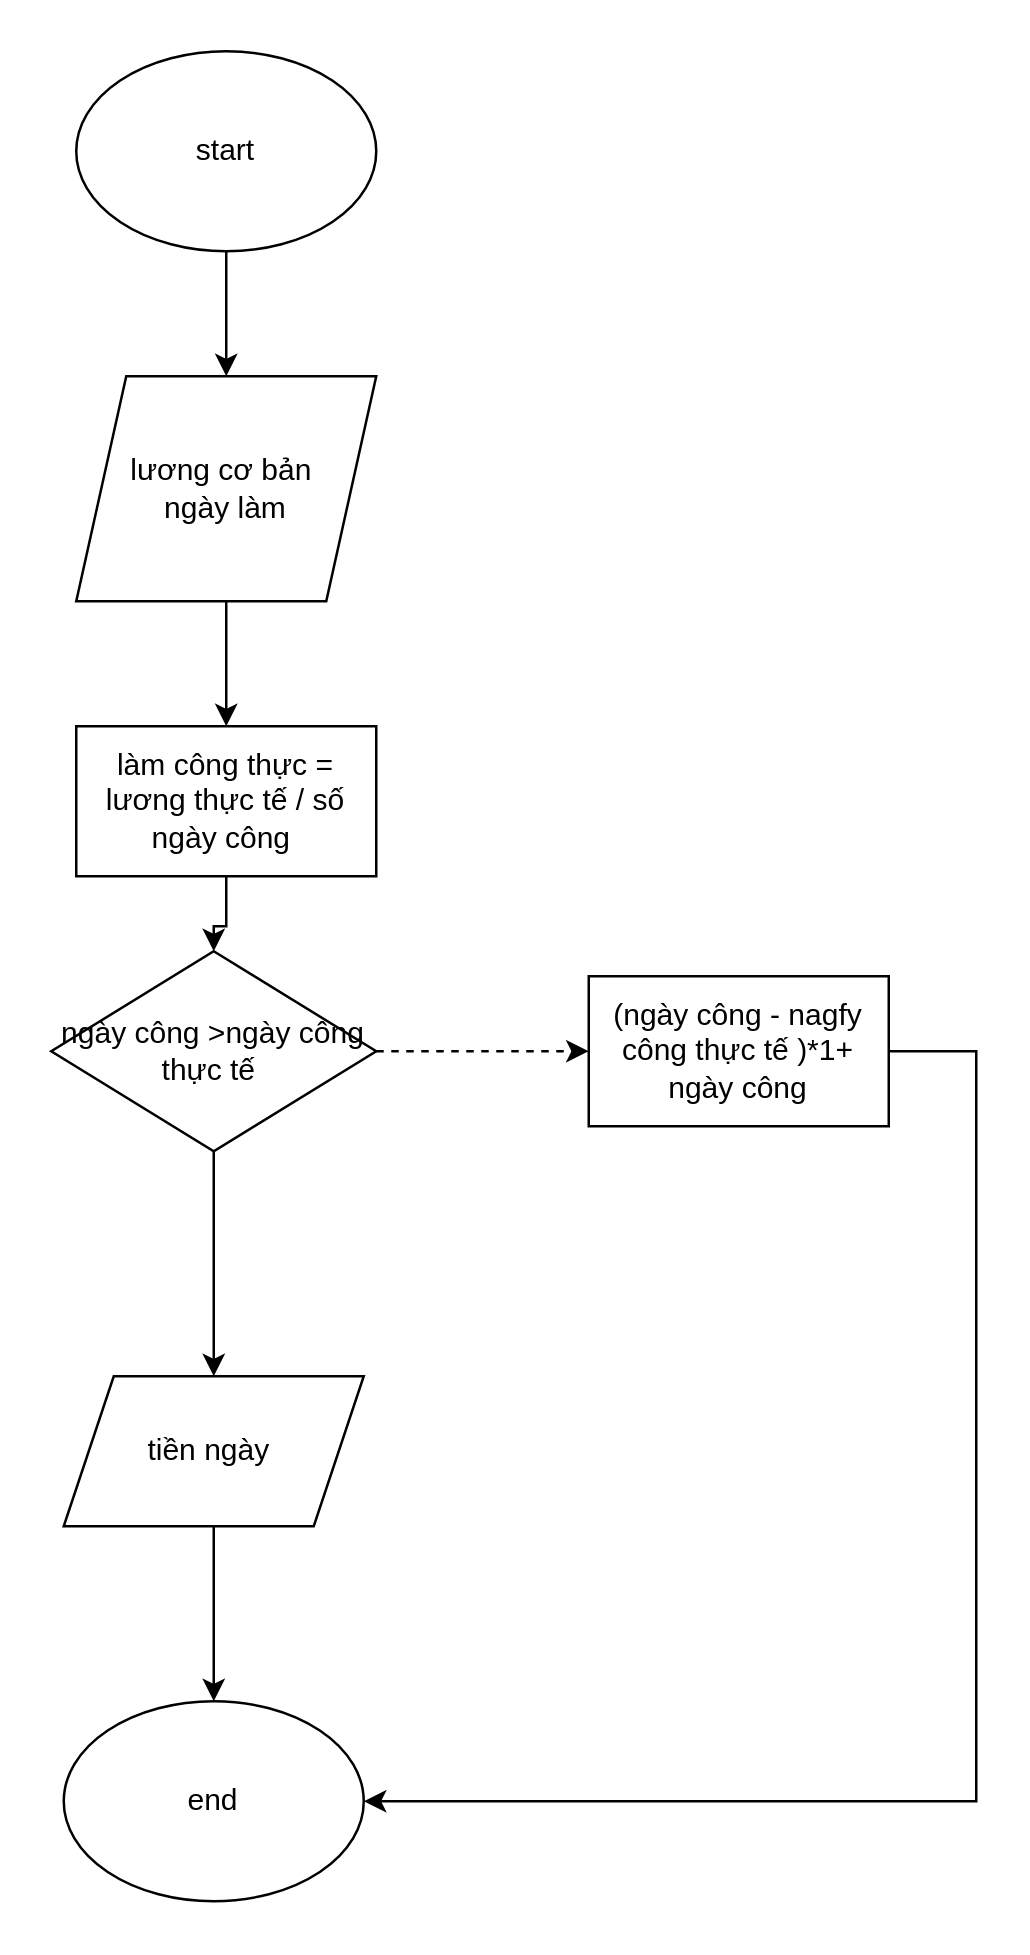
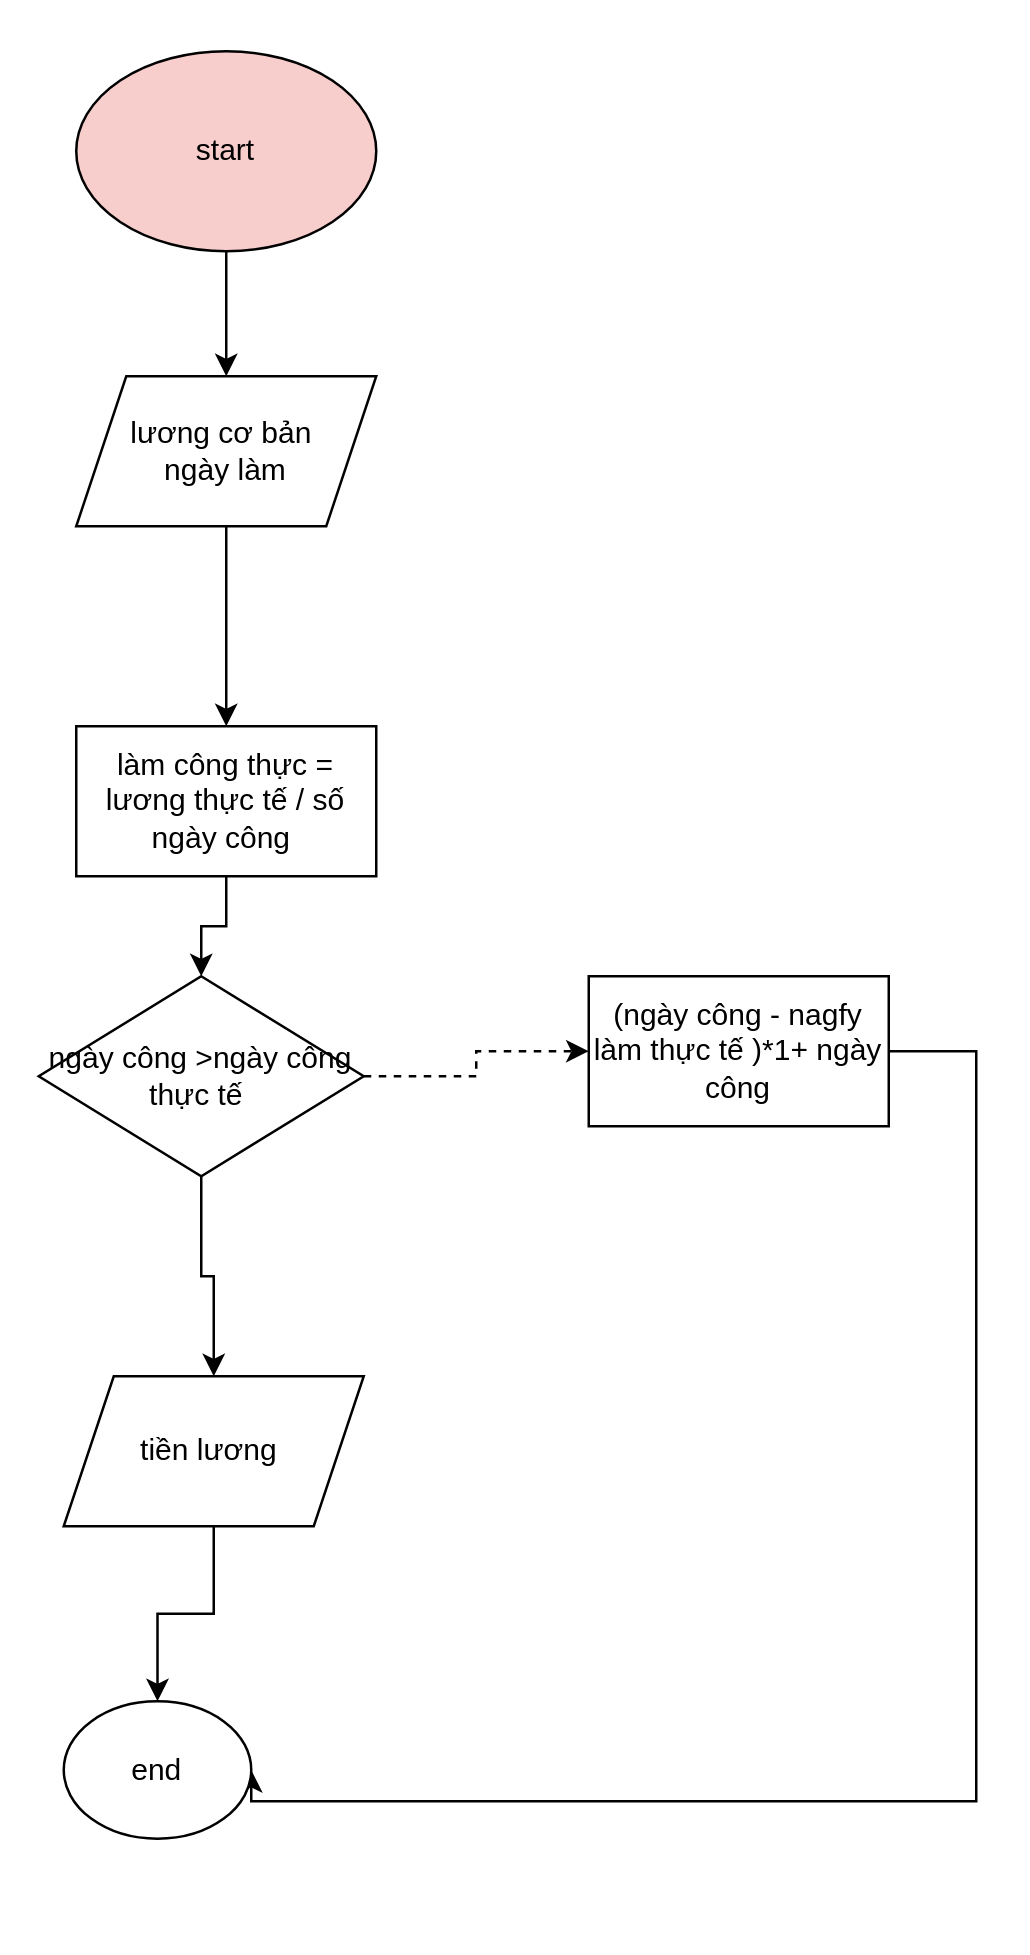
- <mxCell id="3" value="start&lt;br&gt;" style="ellipse;whiteSpace=wrap;html=1;" vertex="1" parent="1"><mxGeometry x="30" y="20" width="120" height="80" as="geometry" /></mxCell>
+ <mxCell id="3" value="start&lt;br&gt;" style="ellipse;whiteSpace=wrap;html=1;fillColor=#f8cecc;" vertex="1" parent="1"><mxGeometry x="30" y="20" width="120" height="80" as="geometry" /></mxCell>
- <mxCell id="5" value="lương cơ bản&amp;nbsp;&lt;br&gt;ngày làm&lt;br&gt;" style="shape=parallelogram;perimeter=parallelogramPerimeter;whiteSpace=wrap;html=1;fixedSize=1;" vertex="1" parent="1"><mxGeometry x="30" y="150" width="120" height="90" as="geometry" /></mxCell>
+ <mxCell id="5" value="lương cơ bản&amp;nbsp;&lt;br&gt;ngày làm&lt;br&gt;" style="shape=parallelogram;perimeter=parallelogramPerimeter;whiteSpace=wrap;html=1;fixedSize=1;" vertex="1" parent="1"><mxGeometry x="30" y="150" width="120" height="60" as="geometry" /></mxCell>
- <mxCell id="10" value="ngày công &amp;gt;ngày công thực tế&amp;nbsp;" style="rhombus;whiteSpace=wrap;html=1;" vertex="1" parent="1"><mxGeometry x="20" y="380" width="130" height="80" as="geometry" /></mxCell>
+ <mxCell id="10" value="ngày công &amp;gt;ngày công thực tế&amp;nbsp;" style="rhombus;whiteSpace=wrap;html=1;" vertex="1" parent="1"><mxGeometry x="15" y="390" width="130" height="80" as="geometry" /></mxCell>
- <mxCell id="12" value="(ngày công - nagfy công thực tế )*1+ ngày công" style="whiteSpace=wrap;html=1;" vertex="1" parent="1"><mxGeometry x="235" y="390" width="120" height="60" as="geometry" /></mxCell>
+ <mxCell id="12" value="(ngày công - nagfy làm thực tế )*1+ ngày công" style="whiteSpace=wrap;html=1;" vertex="1" parent="1"><mxGeometry x="235" y="390" width="120" height="60" as="geometry" /></mxCell>
- <mxCell id="14" value="tiền ngày&amp;nbsp;" style="shape=parallelogram;perimeter=parallelogramPerimeter;whiteSpace=wrap;html=1;fixedSize=1;" vertex="1" parent="1"><mxGeometry x="25" y="550" width="120" height="60" as="geometry" /></mxCell>
+ <mxCell id="14" value="tiền lương&amp;nbsp;" style="shape=parallelogram;perimeter=parallelogramPerimeter;whiteSpace=wrap;html=1;fixedSize=1;" vertex="1" parent="1"><mxGeometry x="25" y="550" width="120" height="60" as="geometry" /></mxCell>
- <mxCell id="15" value="end" style="ellipse;whiteSpace=wrap;html=1;" vertex="1" parent="1"><mxGeometry x="25" y="680" width="120" height="80" as="geometry" /></mxCell>
+ <mxCell id="15" value="end" style="ellipse;whiteSpace=wrap;html=1;" vertex="1" parent="1"><mxGeometry x="25" y="680" width="75" height="55" as="geometry" /></mxCell>
